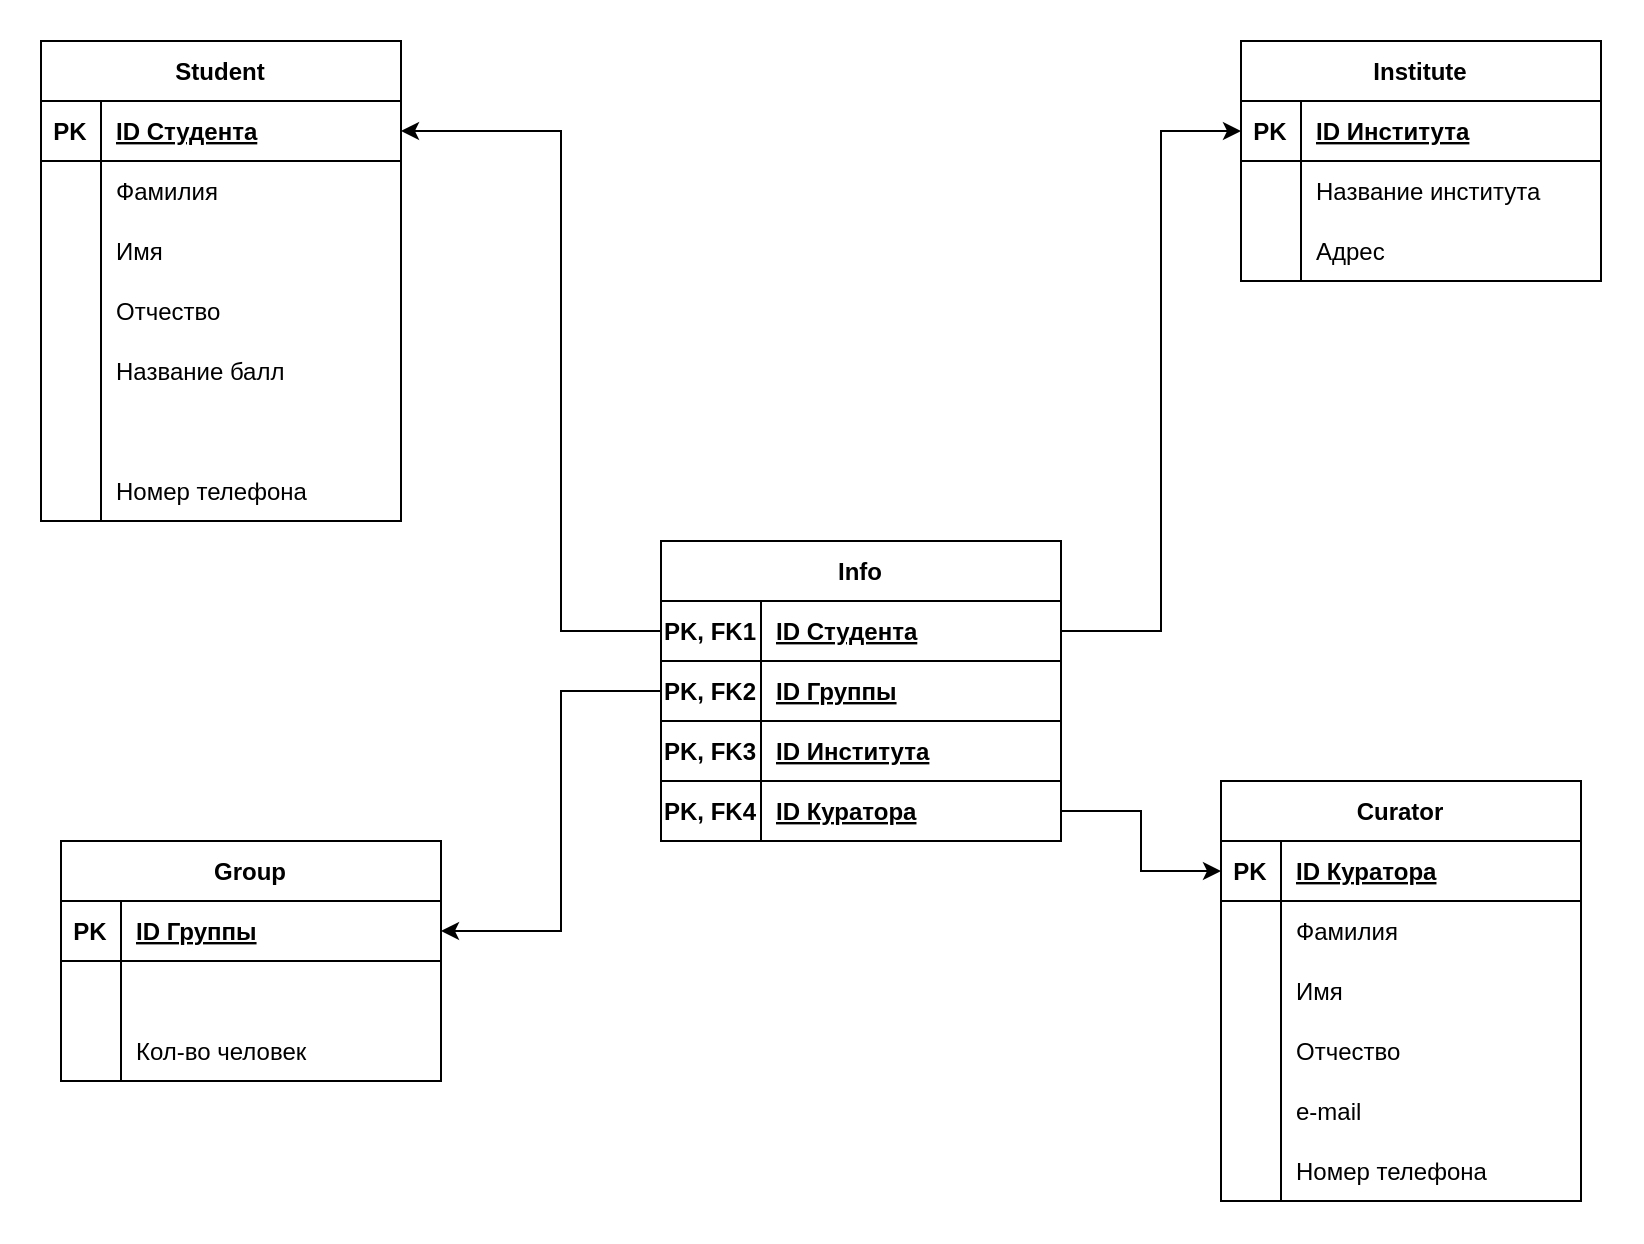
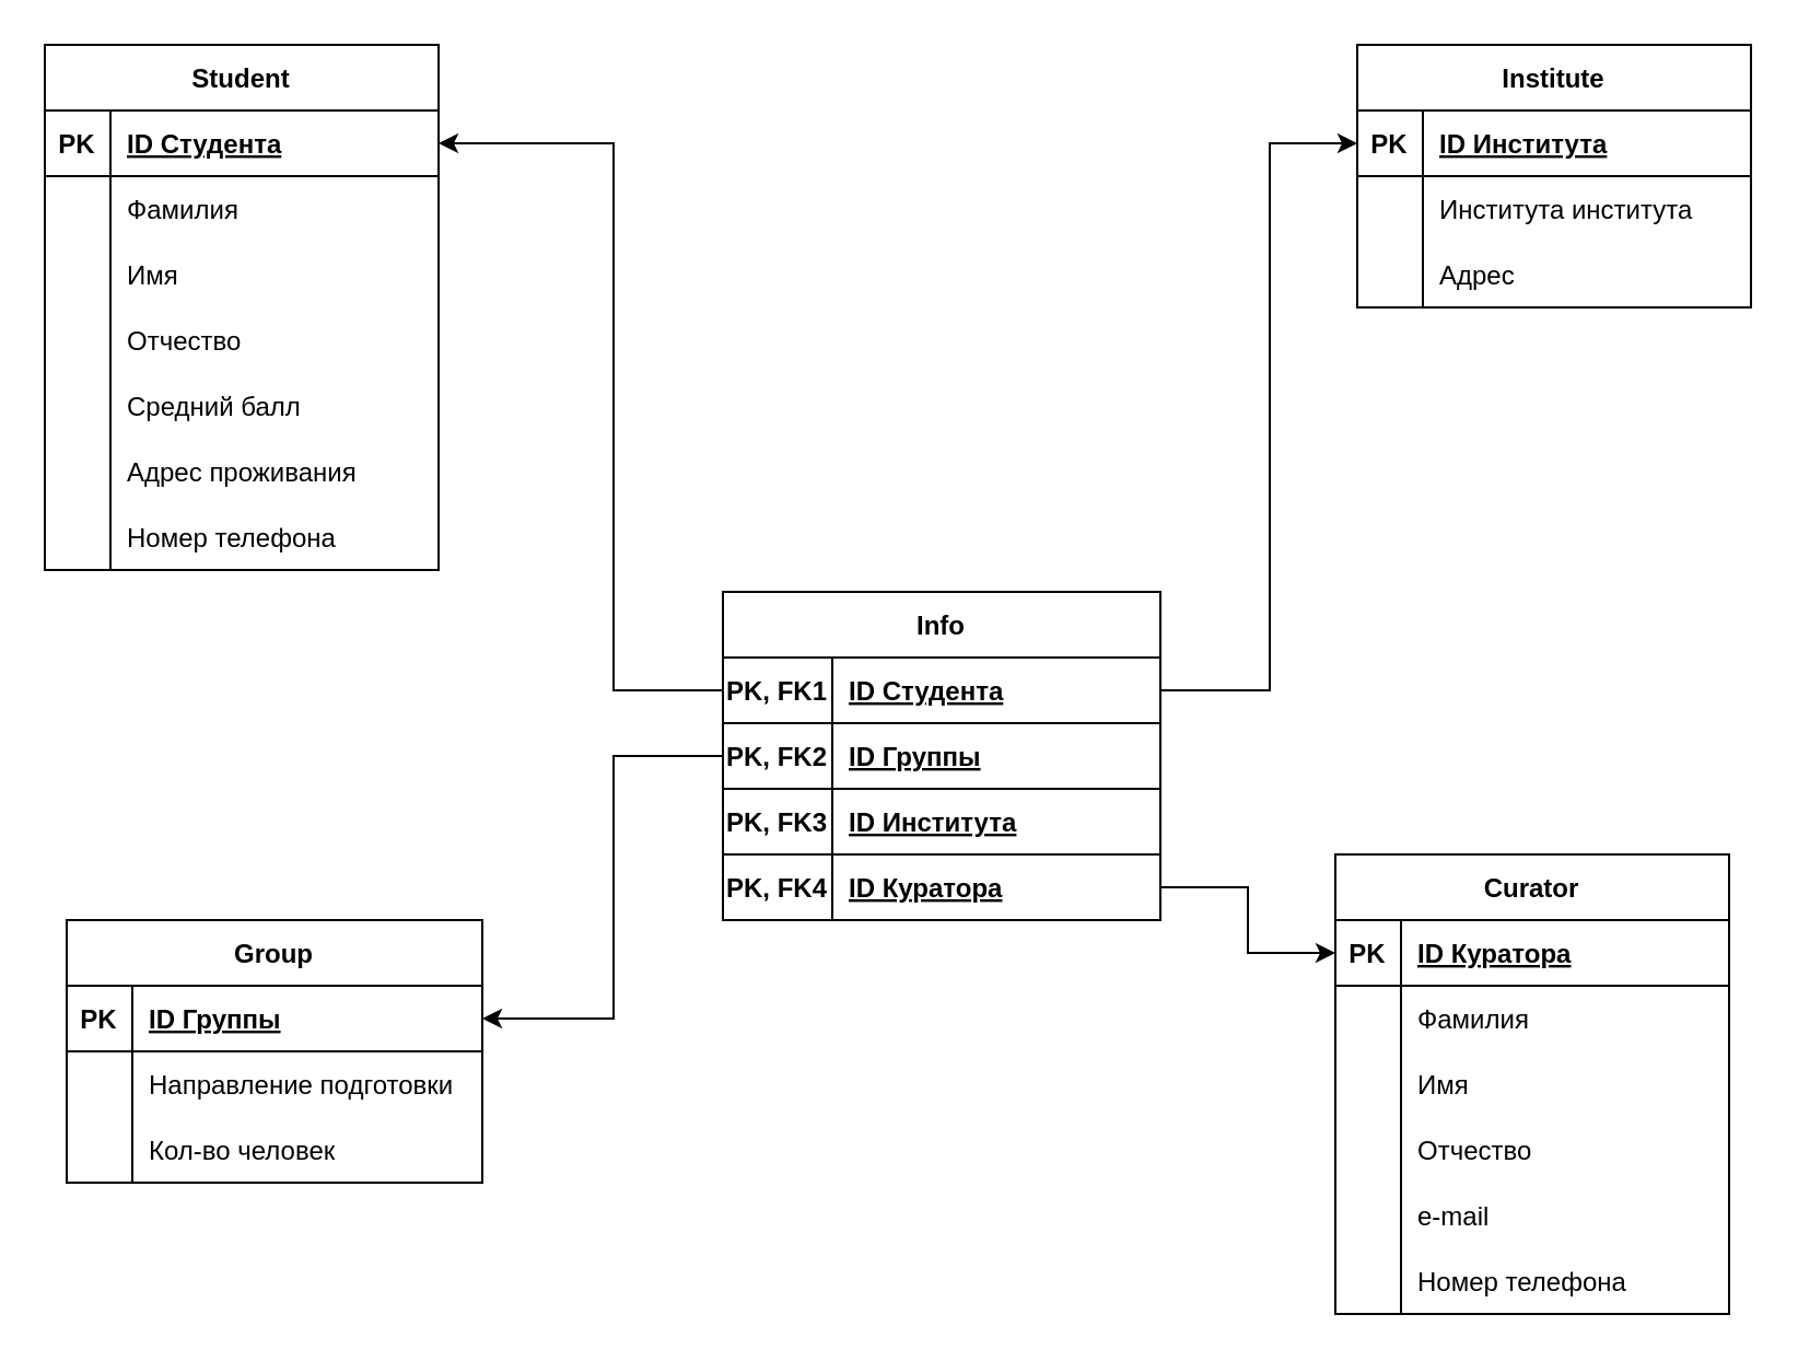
- <mxCell id="68" value="Название института" style="shape=partialRectangle;overflow=hidden;connectable=0;fillColor=none;top=0;left=0;bottom=0;right=0;align=left;spacingLeft=6;" parent="66" vertex="1"><mxGeometry x="30" width="150" height="30" as="geometry"><mxRectangle width="150" height="30" as="alternateBounds" /></mxGeometry></mxCell>
+ <mxCell id="68" value="Института института" style="shape=partialRectangle;overflow=hidden;connectable=0;fillColor=none;top=0;left=0;bottom=0;right=0;align=left;spacingLeft=6;" parent="66" vertex="1"><mxGeometry x="30" width="150" height="30" as="geometry"><mxRectangle width="150" height="30" as="alternateBounds" /></mxGeometry></mxCell>
- <mxCell id="41" value="Название балл" style="shape=partialRectangle;overflow=hidden;connectable=0;fillColor=none;top=0;left=0;bottom=0;right=0;align=left;spacingLeft=6;" parent="39" vertex="1"><mxGeometry x="30" width="150" height="30" as="geometry"><mxRectangle width="150" height="30" as="alternateBounds" /></mxGeometry></mxCell>
+ <mxCell id="41" value="Средний балл" style="shape=partialRectangle;overflow=hidden;connectable=0;fillColor=none;top=0;left=0;bottom=0;right=0;align=left;spacingLeft=6;" parent="39" vertex="1"><mxGeometry x="30" width="150" height="30" as="geometry"><mxRectangle width="150" height="30" as="alternateBounds" /></mxGeometry></mxCell>
+ <mxCell id="44" value="Адрес проживания" style="shape=partialRectangle;overflow=hidden;connectable=0;fillColor=none;top=0;left=0;bottom=0;right=0;align=left;spacingLeft=6;" parent="42" vertex="1"><mxGeometry x="30" width="150" height="30" as="geometry"><mxRectangle width="150" height="30" as="alternateBounds" /></mxGeometry></mxCell>
+ <mxCell id="56" value="Направление подготовки" style="shape=partialRectangle;overflow=hidden;connectable=0;fillColor=none;top=0;left=0;bottom=0;right=0;align=left;spacingLeft=6;" parent="54" vertex="1"><mxGeometry x="30" width="160" height="30" as="geometry"><mxRectangle width="160" height="30" as="alternateBounds" /></mxGeometry></mxCell>
